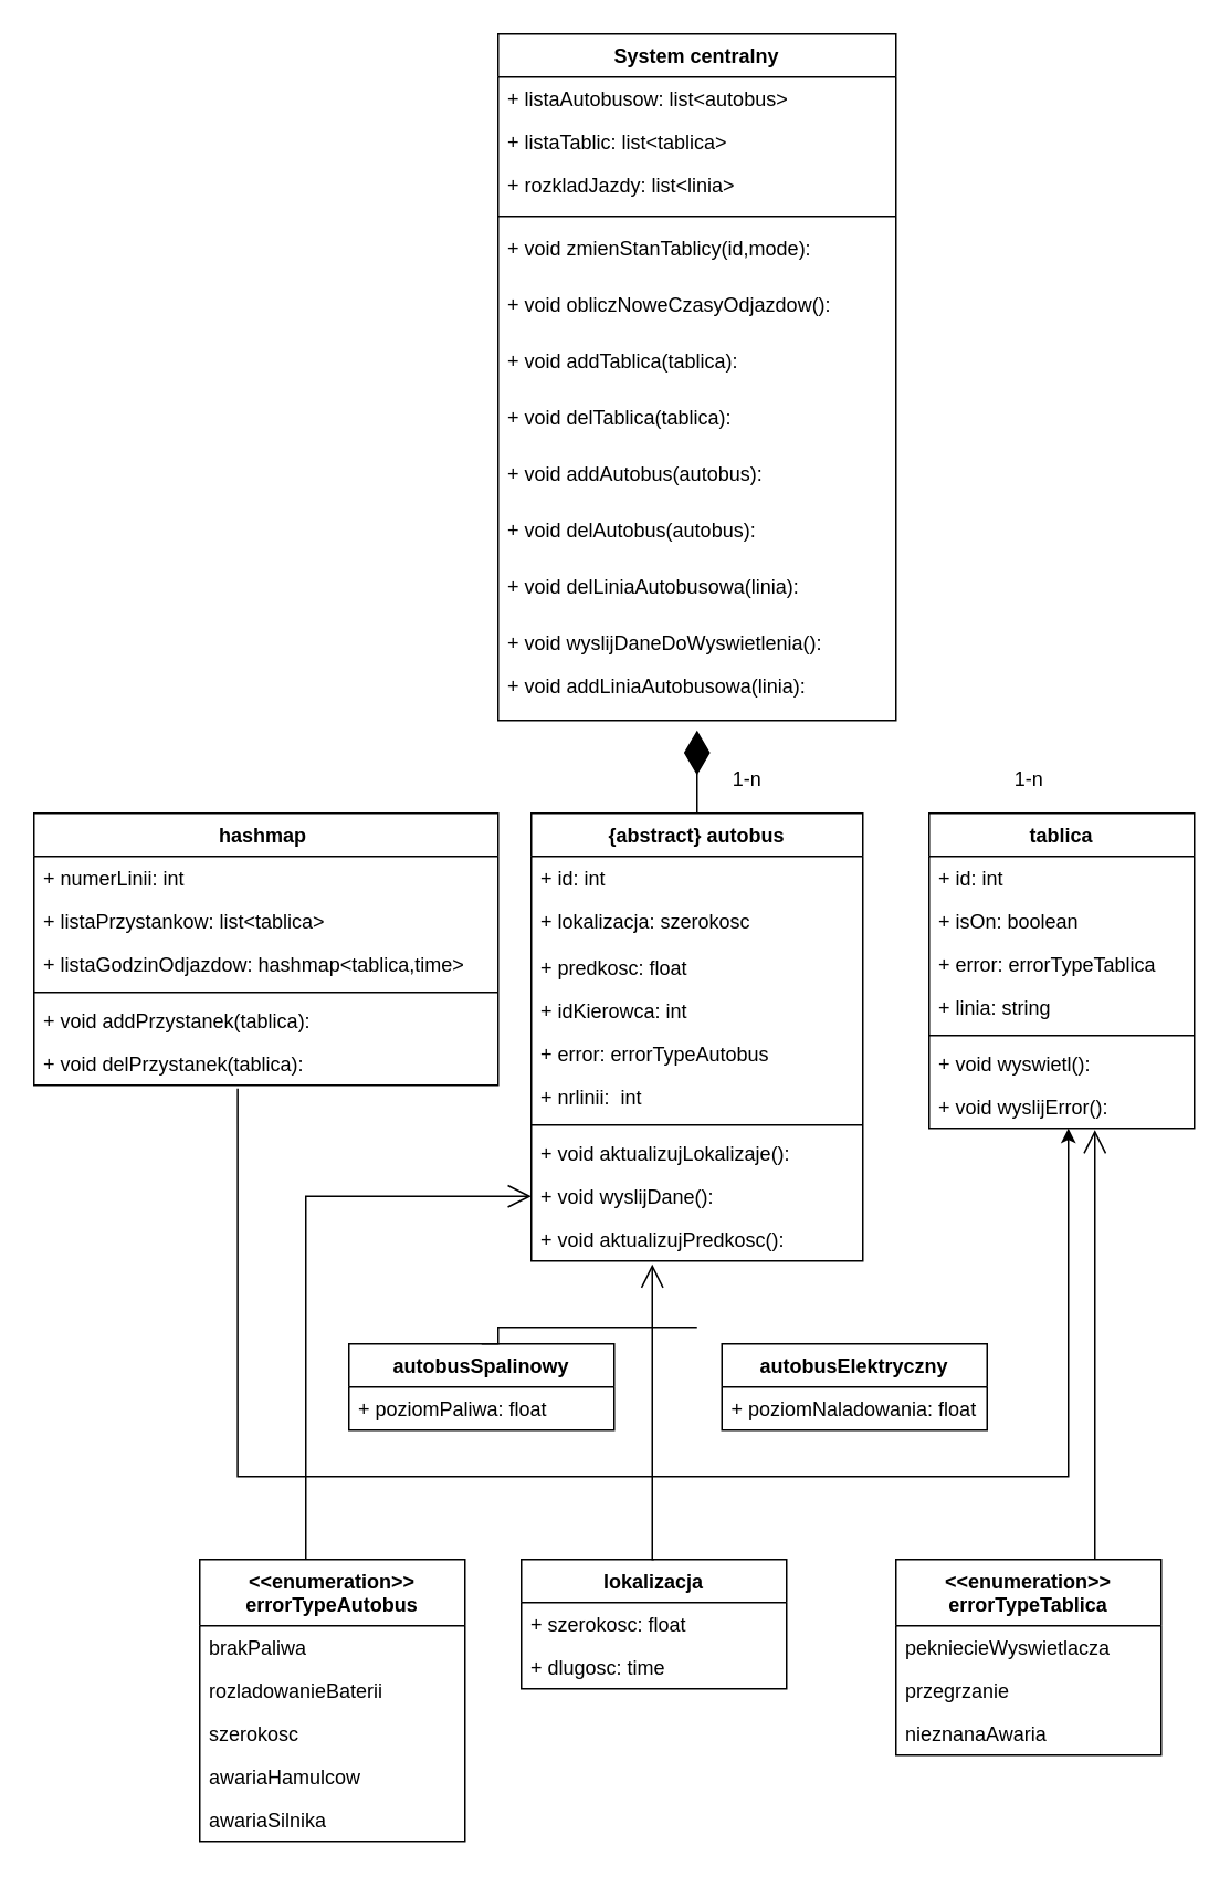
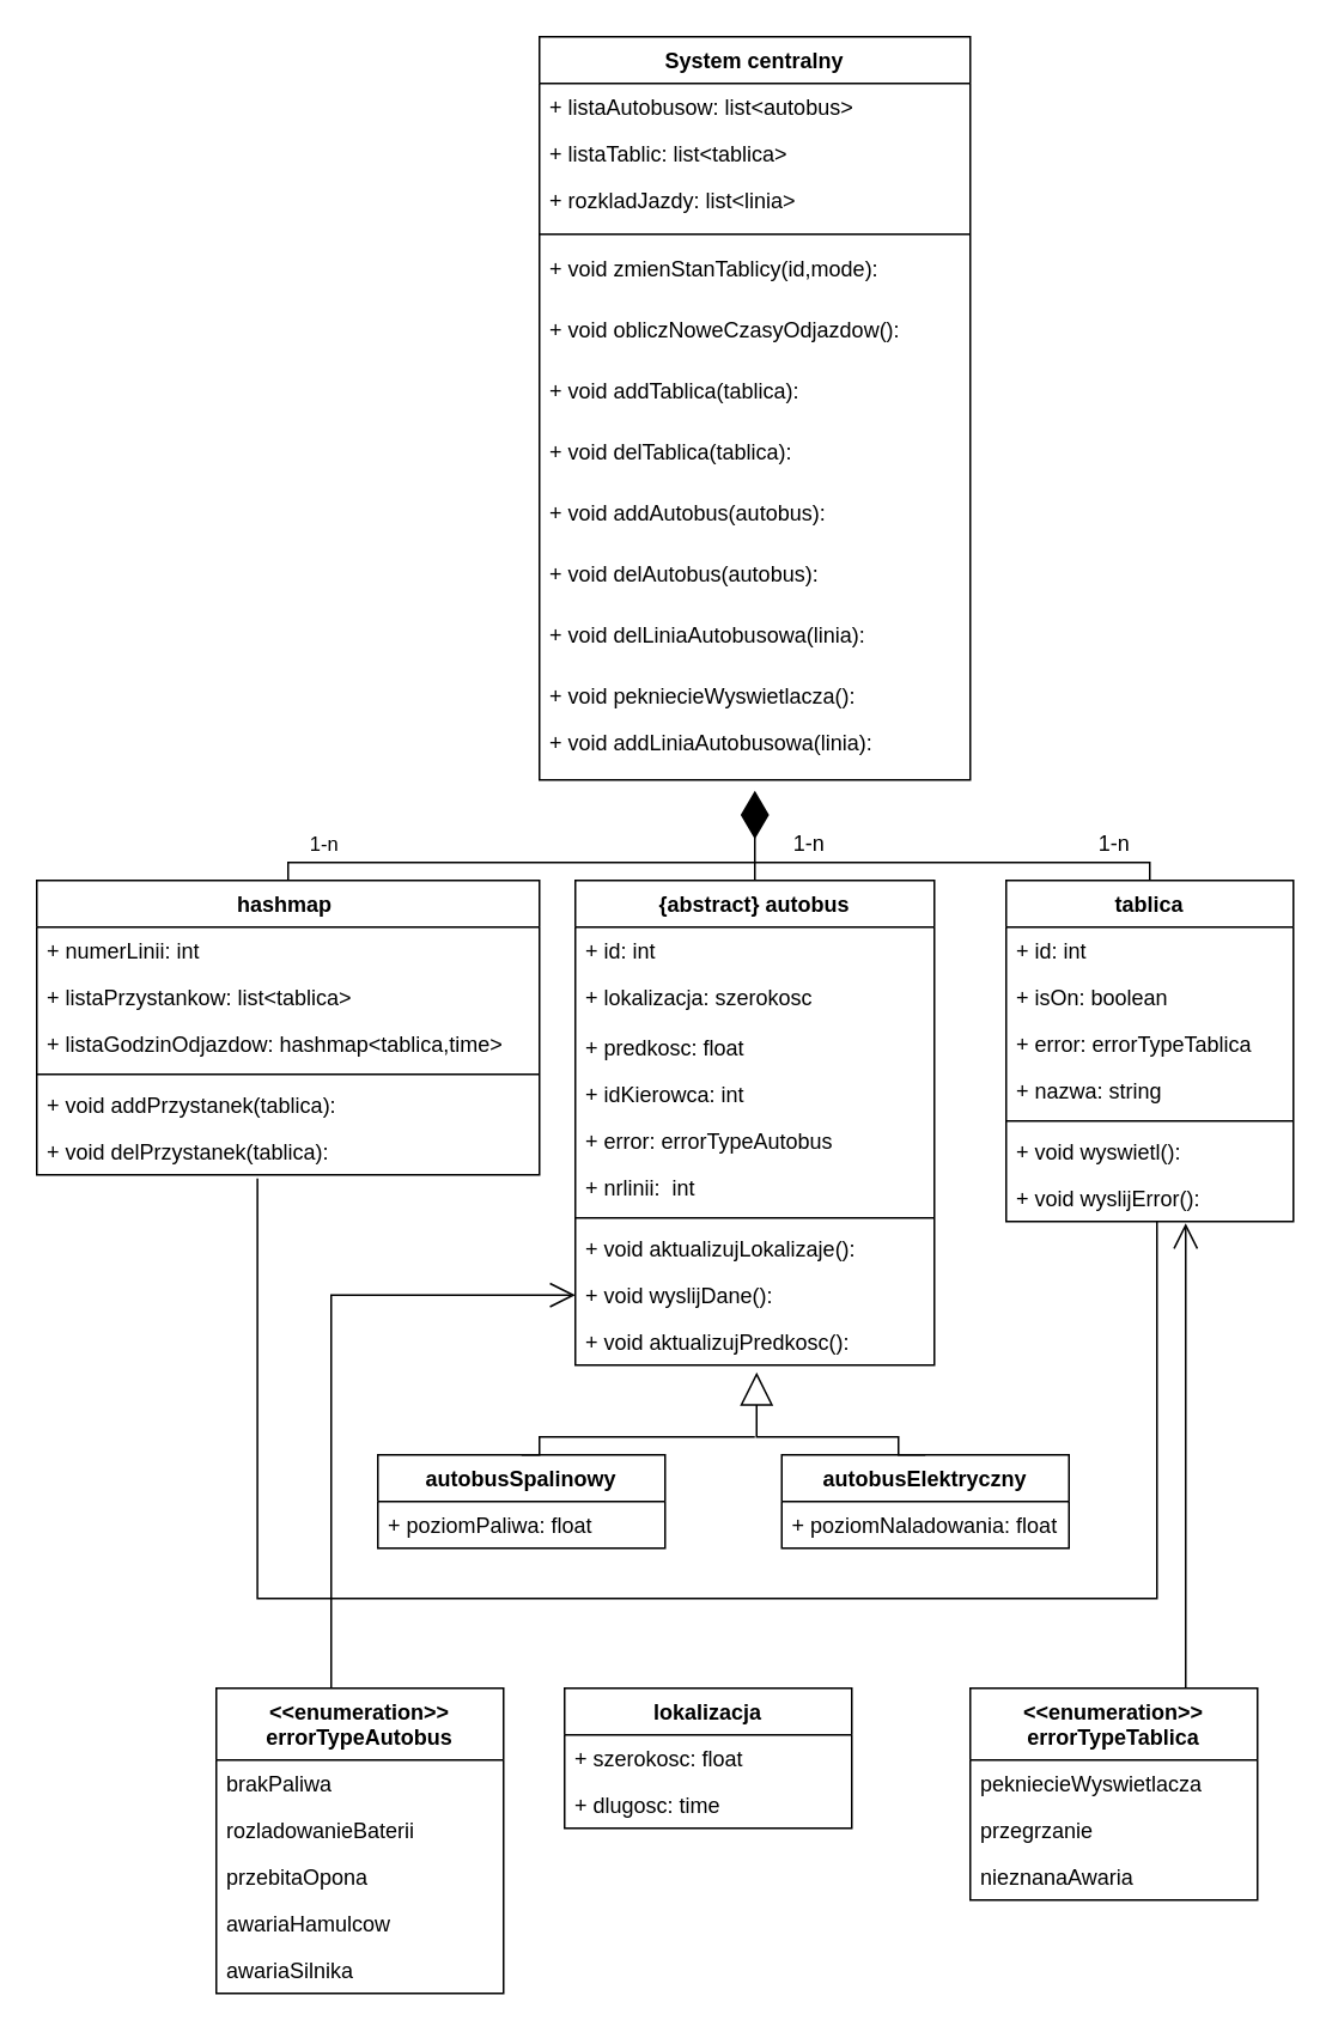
- <mxCell id="37" value="+ void wyslijDaneDoWyswietlenia(): " style="text;strokeColor=none;fillColor=none;align=left;verticalAlign=top;spacingLeft=4;spacingRight=4;overflow=hidden;rotatable=0;points=[[0,0.5],[1,0.5]];portConstraint=eastwest;" parent="25" vertex="1"><mxGeometry y="354" width="240" height="26" as="geometry" /></mxCell>
+ <mxCell id="37" value="+ void pekniecieWyswietlacza(): " style="text;strokeColor=none;fillColor=none;align=left;verticalAlign=top;spacingLeft=4;spacingRight=4;overflow=hidden;rotatable=0;points=[[0,0.5],[1,0.5]];portConstraint=eastwest;" parent="25" vertex="1"><mxGeometry y="354" width="240" height="26" as="geometry" /></mxCell>
+ <mxCell id="49" value="1-n" style="endArrow=none;html=1;rounded=0;edgeStyle=orthogonalEdgeStyle;entryX=0.5;entryY=0;entryDx=0;entryDy=0;exitX=0.5;exitY=0;exitDx=0;exitDy=0;" parent="1" source="2" target="39" edge="1"><mxGeometry x="0.88" y="-10" width="50" height="50" relative="1" as="geometry"><mxPoint x="640" y="540" as="sourcePoint" /><mxPoint x="80" y="590" as="targetPoint" /><Array as="points"><mxPoint x="640" y="480" /><mxPoint x="160" y="480" /></Array><mxPoint as="offset" /></mxGeometry></mxCell>
- <mxCell id="6" value="+ linia: string" style="text;strokeColor=none;fillColor=none;align=left;verticalAlign=top;spacingLeft=4;spacingRight=4;overflow=hidden;rotatable=0;points=[[0,0.5],[1,0.5]];portConstraint=eastwest;" parent="2" vertex="1"><mxGeometry y="104" width="160" height="26" as="geometry" /></mxCell>
+ <mxCell id="6" value="+ nazwa: string" style="text;strokeColor=none;fillColor=none;align=left;verticalAlign=top;spacingLeft=4;spacingRight=4;overflow=hidden;rotatable=0;points=[[0,0.5],[1,0.5]];portConstraint=eastwest;" parent="2" vertex="1"><mxGeometry y="104" width="160" height="26" as="geometry" /></mxCell>
- <mxCell id="50" value="" style="endArrow=classic;html=1;rounded=0;edgeStyle=orthogonalEdgeStyle;exitX=0.439;exitY=1.077;exitDx=0;exitDy=0;exitPerimeter=0;entryX=0.525;entryY=1;entryDx=0;entryDy=0;entryPerimeter=0;" parent="1" source="45" target="9" edge="1"><mxGeometry width="50" height="50" relative="1" as="geometry"><mxPoint x="370" y="750" as="sourcePoint" /><mxPoint x="420" y="700" as="targetPoint" /><Array as="points"><mxPoint x="143" y="890" /><mxPoint x="644" y="890" /></Array></mxGeometry></mxCell>
+ <mxCell id="50" value="" style="endArrow=none;html=1;rounded=0;edgeStyle=orthogonalEdgeStyle;exitX=0.439;exitY=1.077;exitDx=0;exitDy=0;exitPerimeter=0;entryX=0.525;entryY=1;entryDx=0;entryDy=0;entryPerimeter=0;" parent="1" source="45" target="9" edge="1"><mxGeometry width="50" height="50" relative="1" as="geometry"><mxPoint x="370" y="750" as="sourcePoint" /><mxPoint x="420" y="700" as="targetPoint" /><Array as="points"><mxPoint x="143" y="890" /><mxPoint x="644" y="890" /></Array></mxGeometry></mxCell>
+ <mxCell id="47" value="" style="endArrow=block;endSize=16;endFill=0;html=1;rounded=0;edgeStyle=orthogonalEdgeStyle;exitX=0.5;exitY=0;exitDx=0;exitDy=0;entryX=0.505;entryY=1.154;entryDx=0;entryDy=0;entryPerimeter=0;" parent="1" source="23" target="20" edge="1"><mxGeometry width="160" relative="1" as="geometry"><mxPoint x="490" y="890" as="sourcePoint" /><mxPoint x="130" y="1020" as="targetPoint" /><Array as="points"><mxPoint x="500" y="800" /><mxPoint x="421" y="800" /></Array></mxGeometry></mxCell>
- <mxCell id="67" value="" style="endArrow=open;endFill=1;endSize=12;html=1;rounded=0;edgeStyle=orthogonalEdgeStyle;exitX=0.5;exitY=0;exitDx=0;exitDy=0;entryX=0.365;entryY=1.077;entryDx=0;entryDy=0;entryPerimeter=0;" parent="1" source="61" target="20" edge="1"><mxGeometry width="160" relative="1" as="geometry"><mxPoint x="310" y="730" as="sourcePoint" /><mxPoint x="400" y="770" as="targetPoint" /><Array as="points"><mxPoint x="393" y="940" /></Array></mxGeometry></mxCell>
- <mxCell id="58" value="szerokosc" style="text;strokeColor=none;fillColor=none;align=left;verticalAlign=top;spacingLeft=4;spacingRight=4;overflow=hidden;rotatable=0;points=[[0,0.5],[1,0.5]];portConstraint=eastwest;" parent="55" vertex="1"><mxGeometry y="92" width="160" height="26" as="geometry" /></mxCell>
+ <mxCell id="58" value="przebitaOpona" style="text;strokeColor=none;fillColor=none;align=left;verticalAlign=top;spacingLeft=4;spacingRight=4;overflow=hidden;rotatable=0;points=[[0,0.5],[1,0.5]];portConstraint=eastwest;" parent="55" vertex="1"><mxGeometry y="92" width="160" height="26" as="geometry" /></mxCell>
